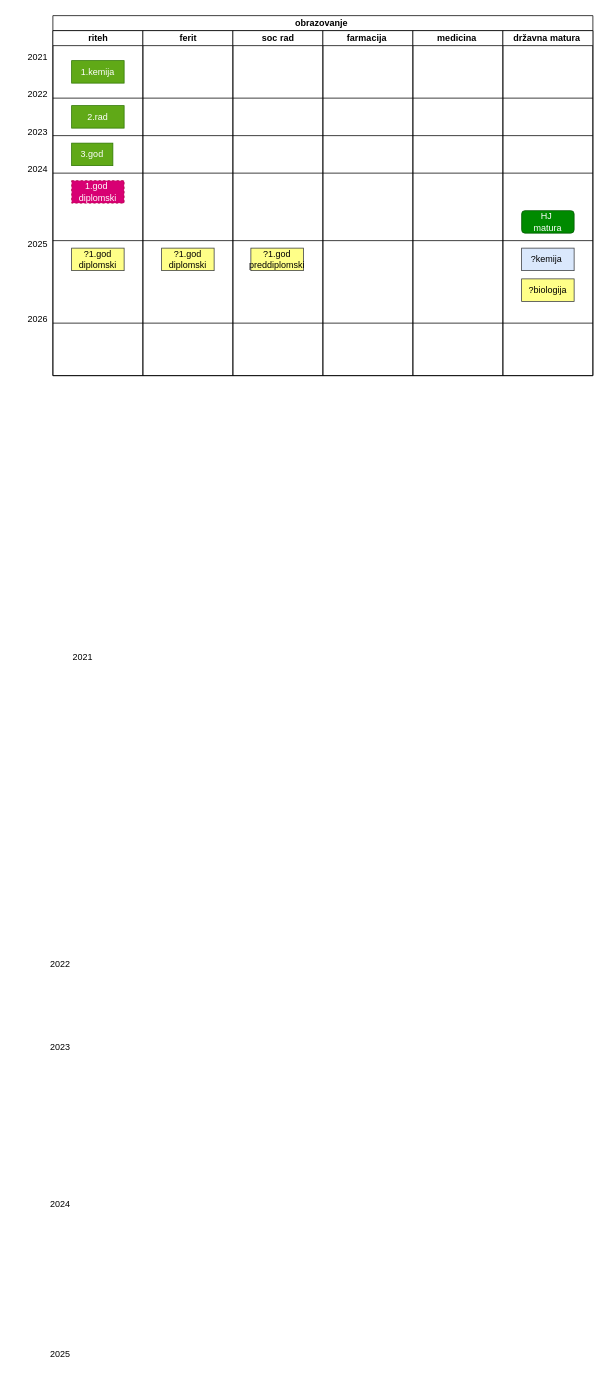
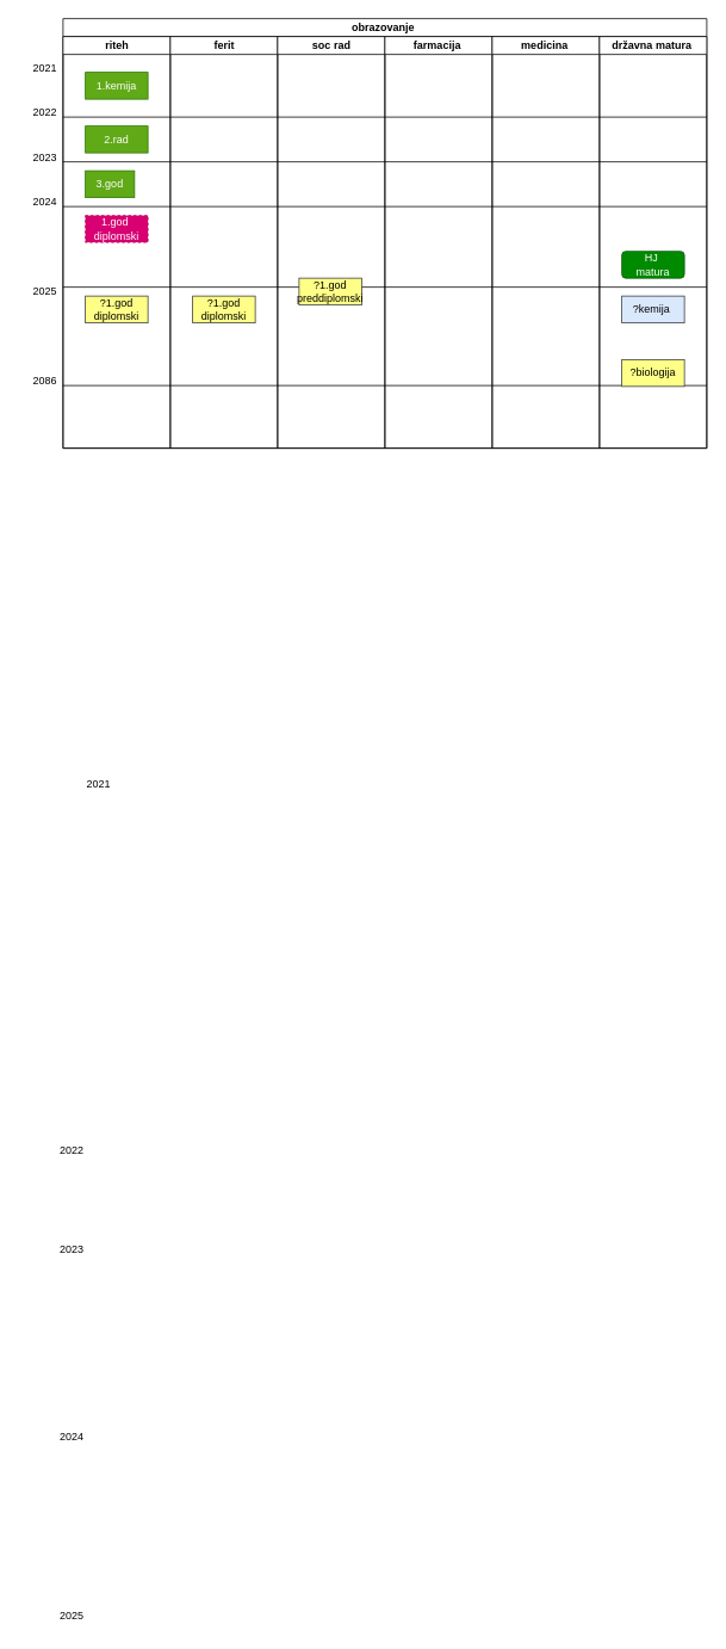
- <mxCell id="21" value="?1.god&lt;div&gt;preddiplomski&lt;/div&gt;" style="rounded=0;whiteSpace=wrap;html=1;fillColor=#ffff88;strokeColor=#36393d;" vertex="1" parent="20"><mxGeometry x="24" y="290" width="70" height="30" as="geometry" /></mxCell>
+ <mxCell id="21" value="?1.god&lt;div&gt;preddiplomski&lt;/div&gt;" style="rounded=0;whiteSpace=wrap;html=1;fillColor=#ffff88;strokeColor=#36393d;" vertex="1" parent="20"><mxGeometry x="24" y="270" width="70" height="30" as="geometry" /></mxCell>
- <mxCell id="27" value="?biologija" style="rounded=0;whiteSpace=wrap;html=1;fillColor=#ffff88;strokeColor=#36393d;" vertex="1" parent="24"><mxGeometry x="25" y="331" width="70" height="30" as="geometry" /></mxCell>
+ <mxCell id="27" value="?biologija" style="rounded=0;whiteSpace=wrap;html=1;fillColor=#ffff88;strokeColor=#36393d;" vertex="1" parent="24"><mxGeometry x="25" y="361" width="70" height="30" as="geometry" /></mxCell>
- <mxCell id="33" value="2026" style="text;html=1;align=center;verticalAlign=middle;whiteSpace=wrap;rounded=0;" vertex="1" parent="1"><mxGeometry x="20" y="410" width="60" height="30" as="geometry" /></mxCell>
+ <mxCell id="33" value="2086" style="text;html=1;align=center;verticalAlign=middle;whiteSpace=wrap;rounded=0;" vertex="1" parent="1"><mxGeometry x="20" y="410" width="60" height="30" as="geometry" /></mxCell>
